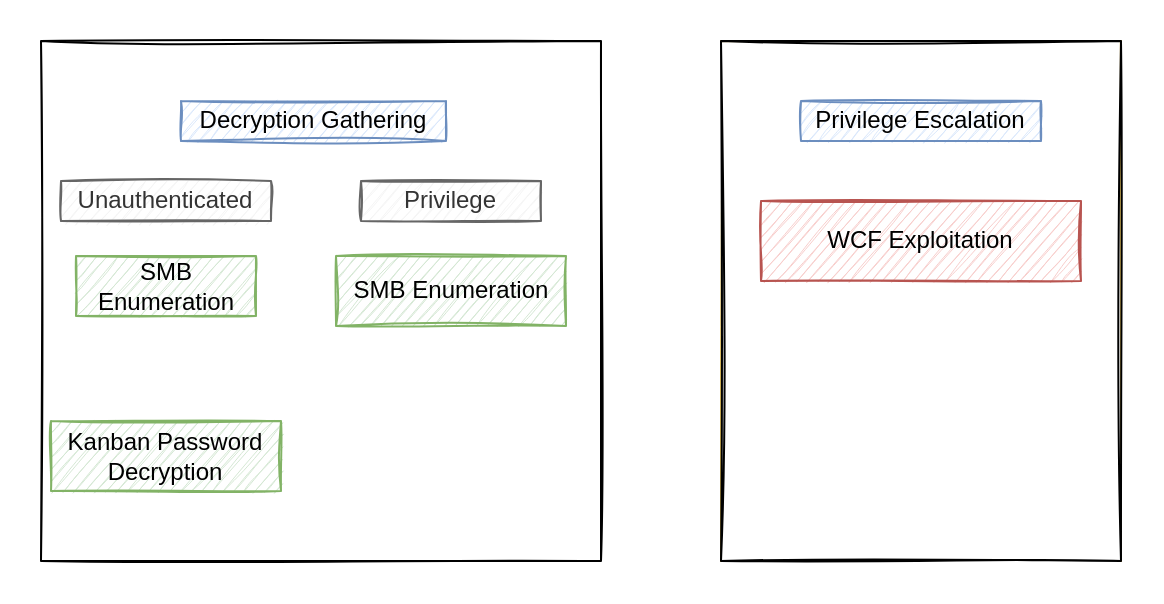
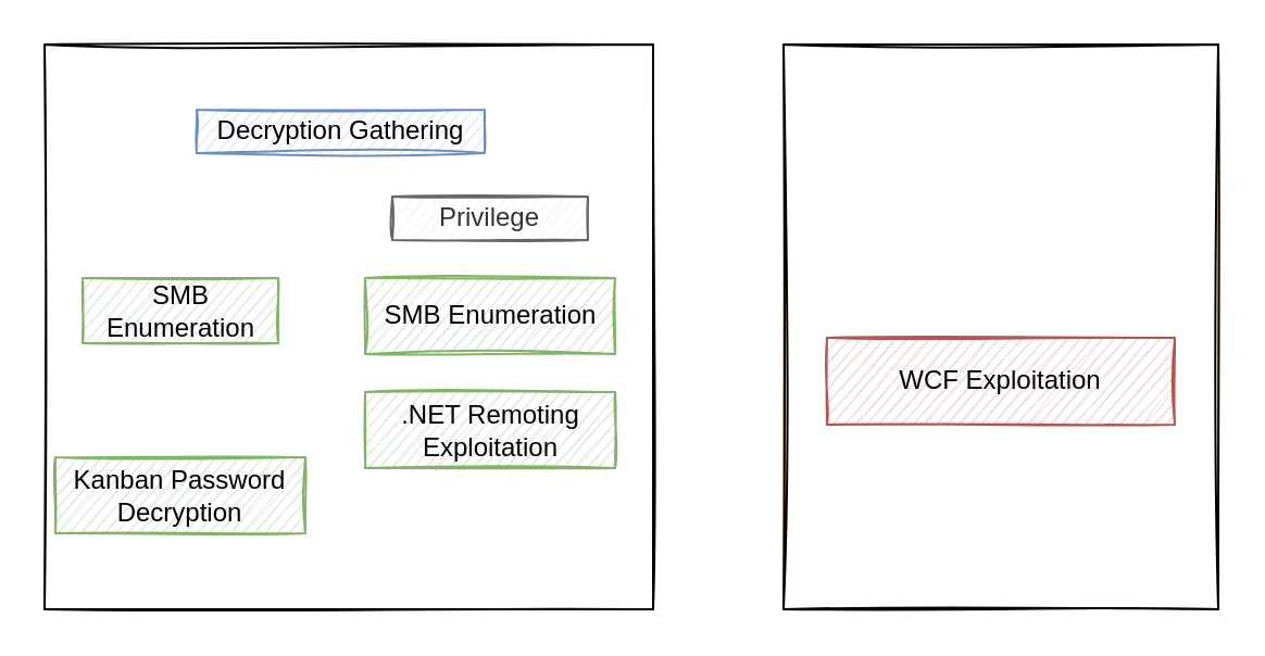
- <mxCell id="4" value="Privilege Escalation" style="text;html=1;fillColor=#dae8fc;align=center;verticalAlign=middle;whiteSpace=wrap;rounded=0;sketch=1;strokeColor=#6c8ebf;" parent="1" vertex="1"><mxGeometry x="400" y="50" width="120" height="20" as="geometry" /></mxCell>
- <mxCell id="7" value="Unauthenticated" style="text;html=1;fillColor=#f5f5f5;align=center;verticalAlign=middle;whiteSpace=wrap;rounded=0;sketch=1;strokeColor=#666666;fontColor=#333333;" parent="1" vertex="1"><mxGeometry x="30" y="90" width="105" height="20" as="geometry" /></mxCell>
- <mxCell id="5" value="WCF Exploitation" style="text;html=1;fillColor=#f8cecc;align=center;verticalAlign=middle;whiteSpace=wrap;rounded=0;sketch=1;strokeColor=#b85450;" parent="1" vertex="1"><mxGeometry x="380" y="100" width="160" height="40" as="geometry" /></mxCell>
+ <mxCell id="5" value="WCF Exploitation" style="text;html=1;fillColor=#f8cecc;align=center;verticalAlign=middle;whiteSpace=wrap;rounded=0;sketch=1;strokeColor=#b85450;" parent="1" vertex="1"><mxGeometry x="380" y="155" width="160" height="40" as="geometry" /></mxCell>
+ <mxCell id="14" value=".NET Remoting Exploitation" style="text;html=1;fillColor=#d5e8d4;align=center;verticalAlign=middle;whiteSpace=wrap;rounded=0;sketch=1;strokeColor=#82b366;" vertex="1" parent="1"><mxGeometry x="167.5" y="180" width="115" height="35" as="geometry" /></mxCell>
